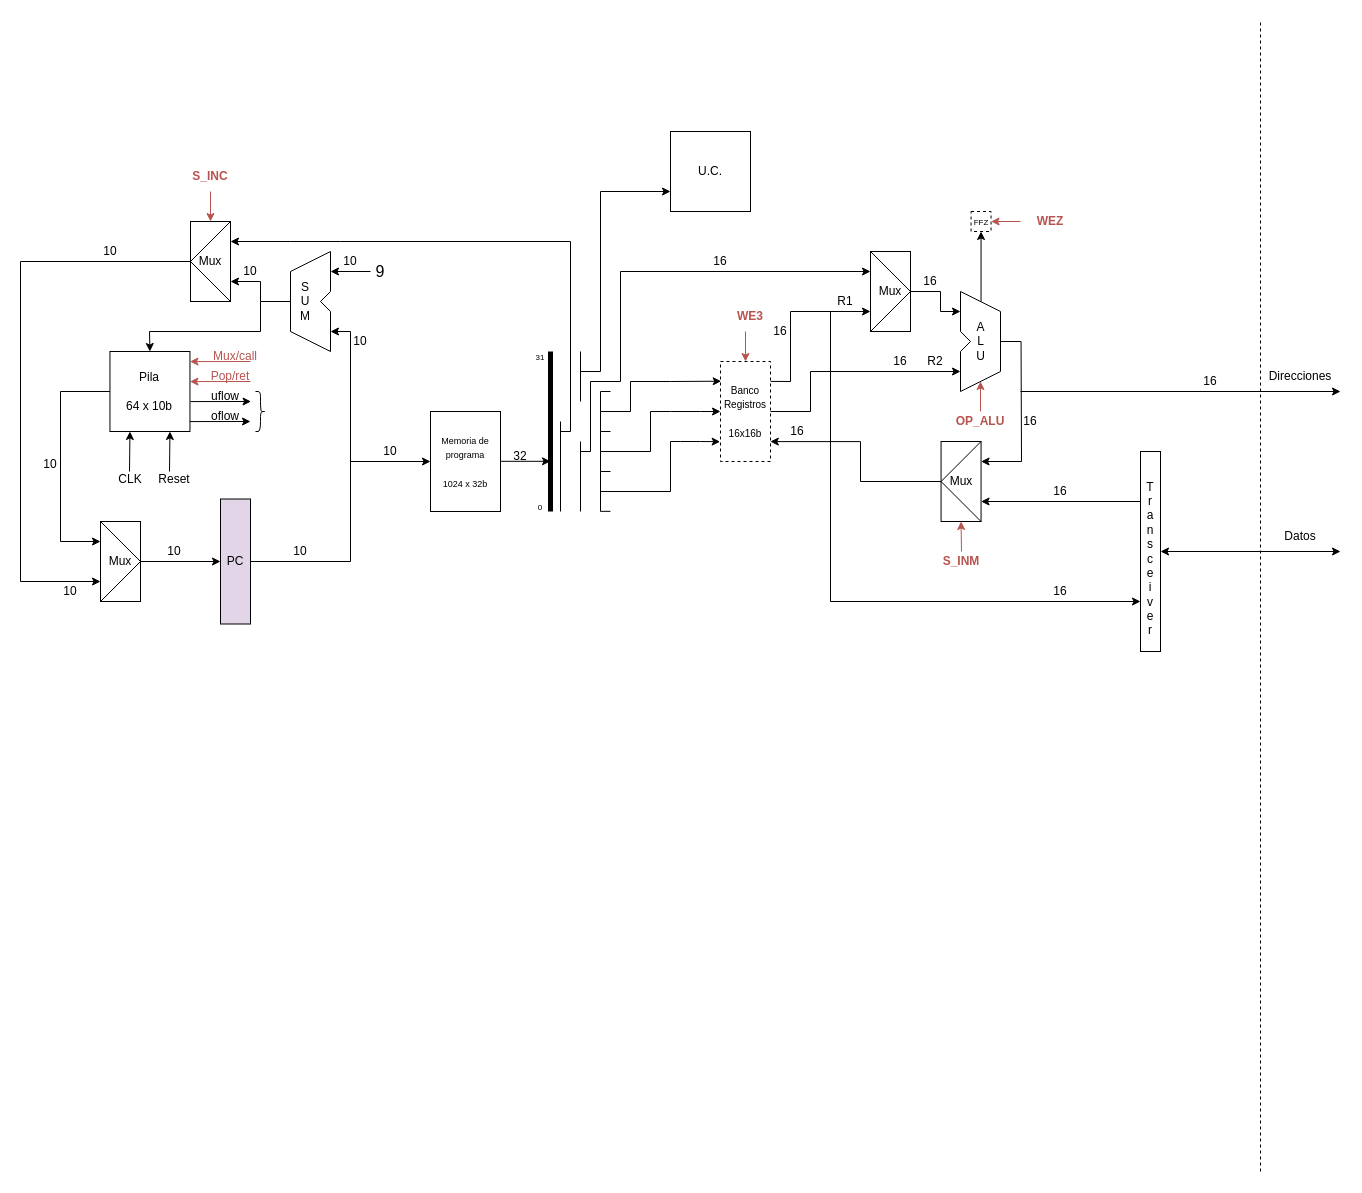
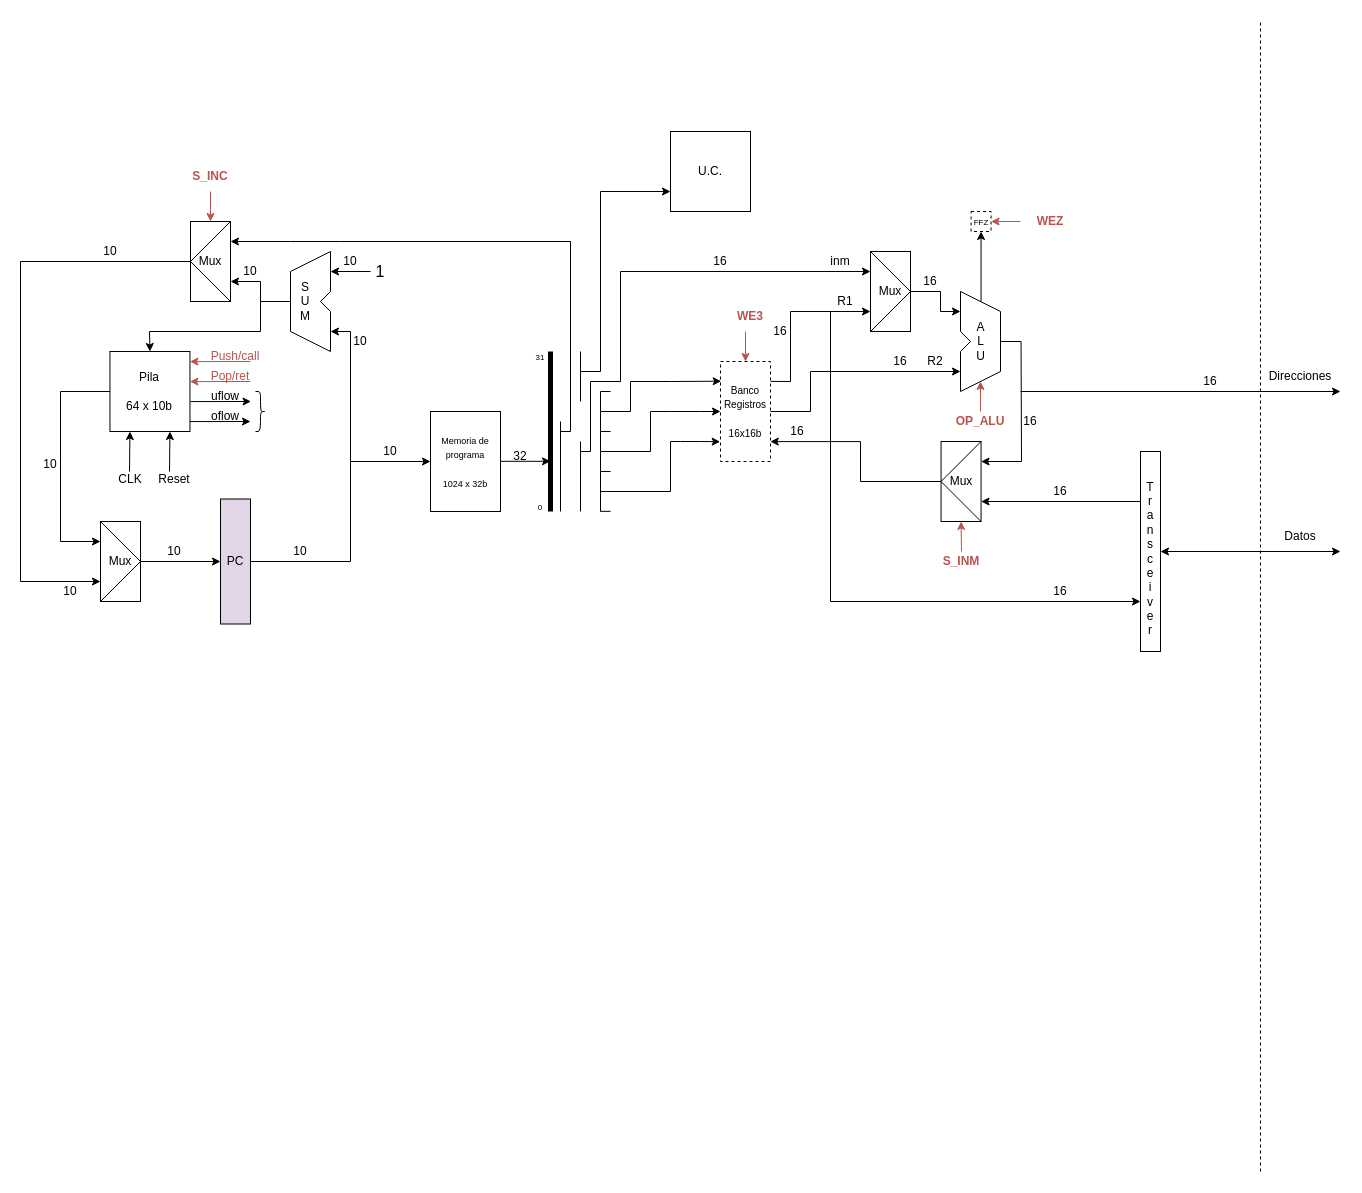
+ <mxCell id="110" value="inm" style="text;html=1;strokeColor=none;fillColor=none;align=center;verticalAlign=middle;whiteSpace=wrap;rounded=0;" parent="1" vertex="1"><mxGeometry x="820" y="251" width="40" height="20" as="geometry" /></mxCell>
- <mxCell id="106" value="&lt;font style=&quot;font-size: 16px&quot;&gt;9&lt;/font&gt;" style="text;html=1;strokeColor=none;fillColor=none;align=center;verticalAlign=middle;whiteSpace=wrap;rounded=0;" parent="1" vertex="1"><mxGeometry x="370" y="261" width="20" height="20" as="geometry" /></mxCell>
+ <mxCell id="106" value="&lt;font style=&quot;font-size: 16px&quot;&gt;1&lt;/font&gt;" style="text;html=1;strokeColor=none;fillColor=none;align=center;verticalAlign=middle;whiteSpace=wrap;rounded=0;" parent="1" vertex="1"><mxGeometry x="370" y="261" width="20" height="20" as="geometry" /></mxCell>
- <mxCell id="69" value="&lt;font color=&quot;#b85450&quot;&gt;Mux/call&lt;/font&gt;" style="text;html=1;strokeColor=none;fillColor=none;align=center;verticalAlign=middle;whiteSpace=wrap;rounded=0;" parent="1" vertex="1"><mxGeometry x="205" y="351" width="60" height="10" as="geometry" /></mxCell>
+ <mxCell id="69" value="&lt;font color=&quot;#b85450&quot;&gt;Push/call&lt;/font&gt;" style="text;html=1;strokeColor=none;fillColor=none;align=center;verticalAlign=middle;whiteSpace=wrap;rounded=0;" parent="1" vertex="1"><mxGeometry x="205" y="351" width="60" height="10" as="geometry" /></mxCell>
